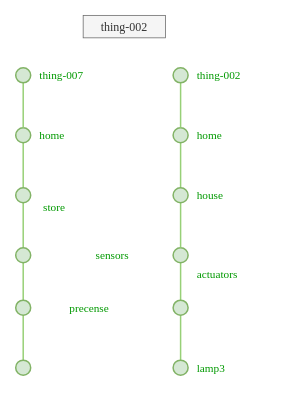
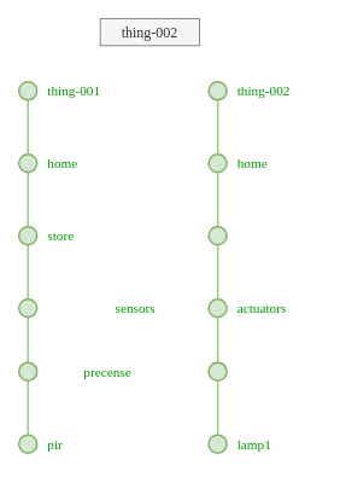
- <mxCell id="17" value="&lt;font color=&quot;#009900&quot; face=&quot;Lucida Console&quot; style=&quot;font-size: 15px;&quot;&gt;thing-007&lt;/font&gt;" style="text;html=1;strokeColor=none;fillColor=none;align=left;verticalAlign=middle;whiteSpace=wrap;rounded=0;" vertex="1" parent="1"><mxGeometry x="50" y="85" width="100" height="30" as="geometry" /></mxCell>
+ <mxCell id="17" value="&lt;font color=&quot;#009900&quot; face=&quot;Lucida Console&quot; style=&quot;font-size: 15px;&quot;&gt;thing-001&lt;/font&gt;" style="text;html=1;strokeColor=none;fillColor=none;align=left;verticalAlign=middle;whiteSpace=wrap;rounded=0;" vertex="1" parent="1"><mxGeometry x="50" y="85" width="100" height="30" as="geometry" /></mxCell>
- <mxCell id="32" value="&lt;font color=&quot;#009900&quot; face=&quot;Lucida Console&quot; style=&quot;font-size: 15px;&quot;&gt;house&lt;/font&gt;" style="text;html=1;strokeColor=none;fillColor=none;align=left;verticalAlign=middle;whiteSpace=wrap;rounded=0;" vertex="1" parent="1"><mxGeometry x="260" y="245" width="90" height="30" as="geometry" /></mxCell>
- <mxCell id="7" value="&lt;font color=&quot;#009900&quot; face=&quot;Lucida Console&quot; style=&quot;font-size: 15px;&quot;&gt;store&lt;/font&gt;" style="text;html=1;strokeColor=none;fillColor=none;align=left;verticalAlign=middle;whiteSpace=wrap;rounded=0;" vertex="1" parent="1"><mxGeometry x="55" y="260" width="90" height="30" as="geometry" /></mxCell>
+ <mxCell id="7" value="&lt;font color=&quot;#009900&quot; face=&quot;Lucida Console&quot; style=&quot;font-size: 15px;&quot;&gt;store&lt;/font&gt;" style="text;html=1;strokeColor=none;fillColor=none;align=left;verticalAlign=middle;whiteSpace=wrap;rounded=0;" vertex="1" parent="1"><mxGeometry x="50" y="245" width="90" height="30" as="geometry" /></mxCell>
- <mxCell id="14" value="&lt;font color=&quot;#009900&quot; face=&quot;Lucida Console&quot; style=&quot;font-size: 15px;&quot;&gt;actuators&lt;/font&gt;" style="text;html=1;strokeColor=none;fillColor=none;align=left;verticalAlign=middle;whiteSpace=wrap;rounded=0;" vertex="1" parent="1"><mxGeometry x="260" y="350" width="90" height="30" as="geometry" /></mxCell>
+ <mxCell id="14" value="&lt;font color=&quot;#009900&quot; face=&quot;Lucida Console&quot; style=&quot;font-size: 15px;&quot;&gt;actuators&lt;/font&gt;" style="text;html=1;strokeColor=none;fillColor=none;align=left;verticalAlign=middle;whiteSpace=wrap;rounded=0;" vertex="1" parent="1"><mxGeometry x="260" y="325" width="90" height="30" as="geometry" /></mxCell>
+ <mxCell id="22" value="&lt;font color=&quot;#009900&quot; face=&quot;Lucida Console&quot; style=&quot;font-size: 15px;&quot;&gt;pir&lt;/font&gt;" style="text;html=1;strokeColor=none;fillColor=none;align=left;verticalAlign=middle;whiteSpace=wrap;rounded=0;" vertex="1" parent="1"><mxGeometry x="50" y="475" width="90" height="30" as="geometry" /></mxCell>
- <mxCell id="26" value="&lt;font color=&quot;#009900&quot; face=&quot;Lucida Console&quot; style=&quot;font-size: 15px;&quot;&gt;lamp3&lt;/font&gt;" style="text;html=1;strokeColor=none;fillColor=none;align=left;verticalAlign=middle;whiteSpace=wrap;rounded=0;" vertex="1" parent="1"><mxGeometry x="260" y="475" width="90" height="30" as="geometry" /></mxCell>
+ <mxCell id="26" value="&lt;font color=&quot;#009900&quot; face=&quot;Lucida Console&quot; style=&quot;font-size: 15px;&quot;&gt;lamp1&lt;/font&gt;" style="text;html=1;strokeColor=none;fillColor=none;align=left;verticalAlign=middle;whiteSpace=wrap;rounded=0;" vertex="1" parent="1"><mxGeometry x="260" y="475" width="90" height="30" as="geometry" /></mxCell>
